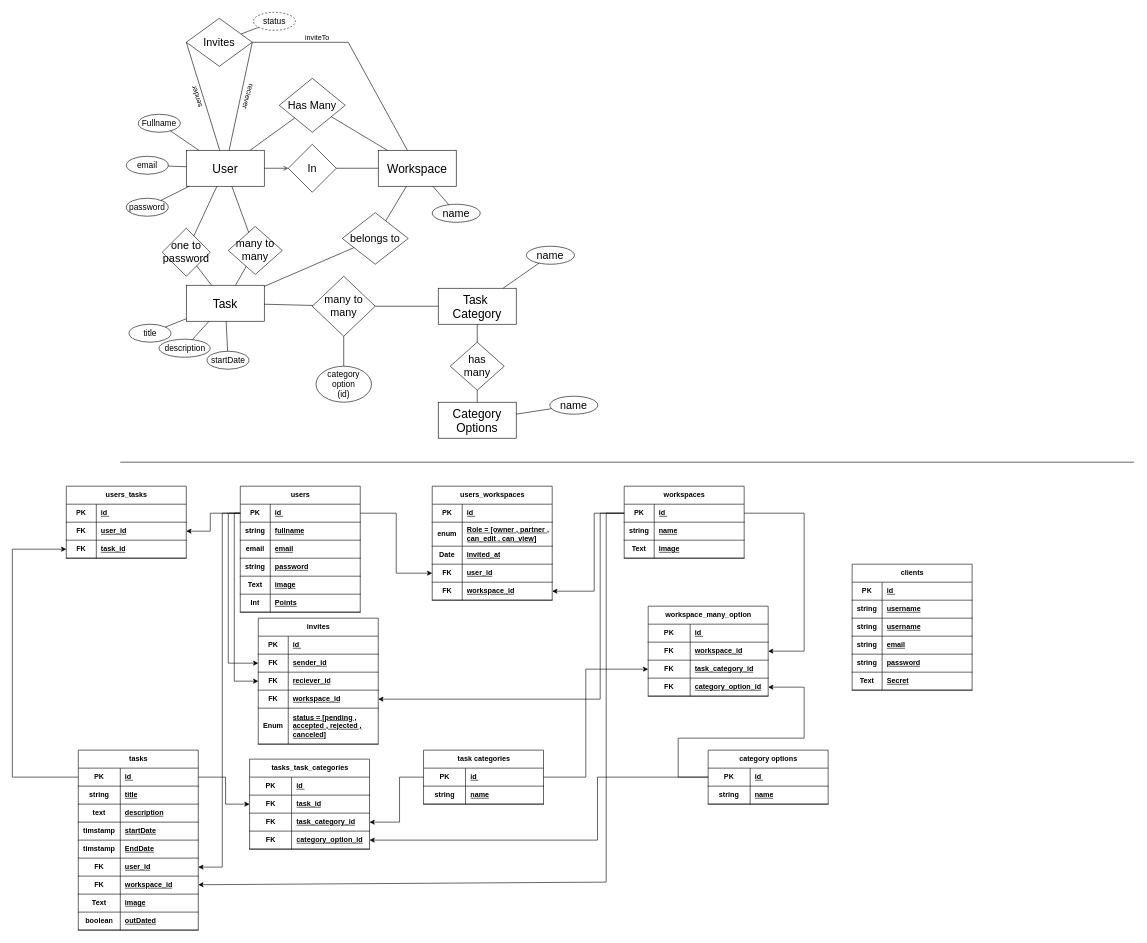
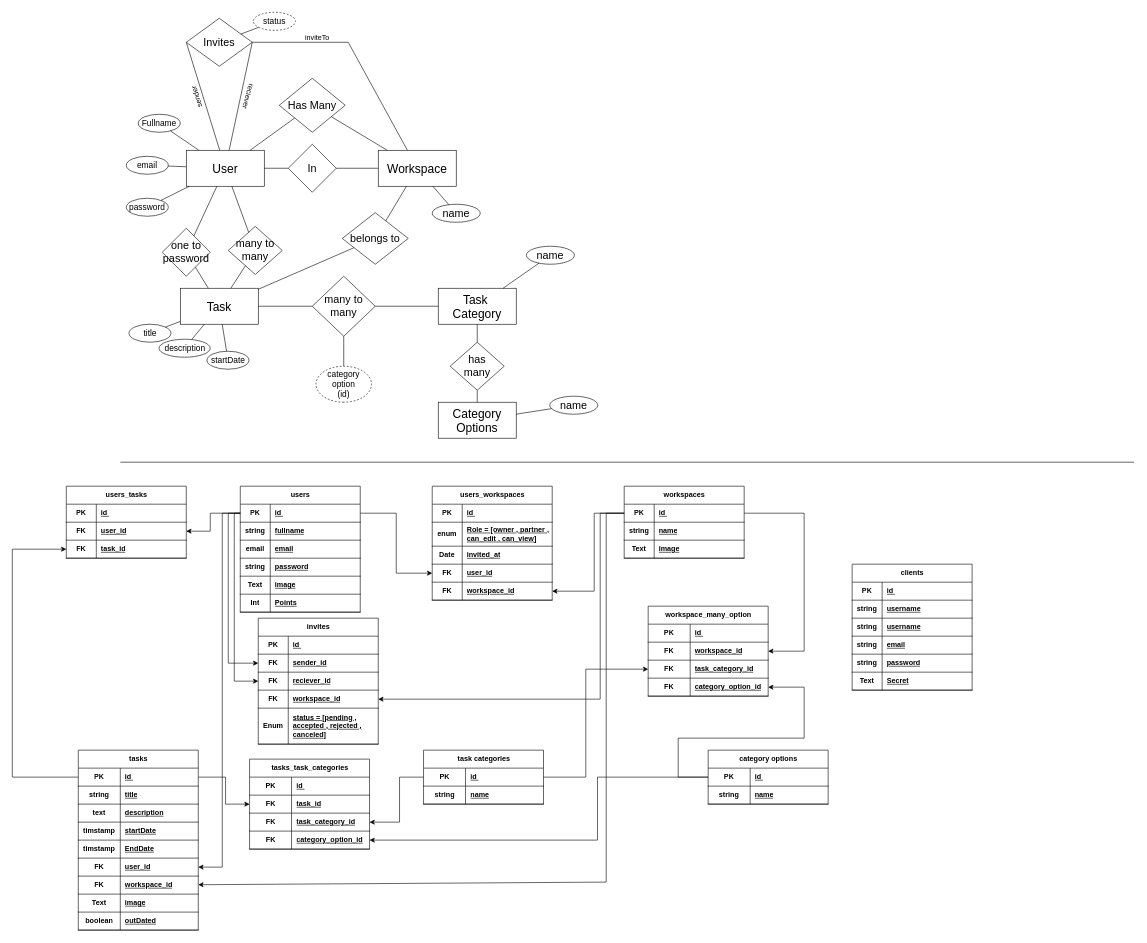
- <mxCell id="8" value="" style="endArrow=open;html=1;rounded=0;" parent="1" source="2" target="7" edge="1"><mxGeometry width="50" height="50" relative="1" as="geometry"><mxPoint x="460" y="400" as="sourcePoint" /><mxPoint x="510" y="350" as="targetPoint" /></mxGeometry></mxCell>
+ <mxCell id="8" value="" style="endArrow=none;html=1;rounded=0;" parent="1" source="2" target="7" edge="1"><mxGeometry width="50" height="50" relative="1" as="geometry"><mxPoint x="460" y="400" as="sourcePoint" /><mxPoint x="510" y="350" as="targetPoint" /></mxGeometry></mxCell>
- <mxCell id="4" value="&lt;font style=&quot;font-size: 20px;&quot;&gt;Task&lt;/font&gt;" style="rounded=0;whiteSpace=wrap;html=1;" parent="1" vertex="1"><mxGeometry x="310" y="475" width="130" height="60" as="geometry" /></mxCell>
+ <mxCell id="4" value="&lt;font style=&quot;font-size: 20px;&quot;&gt;Task&lt;/font&gt;" style="rounded=0;whiteSpace=wrap;html=1;" parent="1" vertex="1"><mxGeometry x="300" y="480" width="130" height="60" as="geometry" /></mxCell>
- <mxCell id="42" value="&lt;span style=&quot;font-size: 14px;&quot;&gt;category option&lt;/span&gt;&lt;div&gt;&lt;span style=&quot;font-size: 14px;&quot;&gt;(id)&lt;/span&gt;&lt;/div&gt;" style="ellipse;whiteSpace=wrap;html=1;direction=south;" parent="1" vertex="1"><mxGeometry x="526.25" y="610" width="92.5" height="60" as="geometry" /></mxCell>
+ <mxCell id="42" value="&lt;span style=&quot;font-size: 14px;&quot;&gt;category option&lt;/span&gt;&lt;div&gt;&lt;span style=&quot;font-size: 14px;&quot;&gt;(id)&lt;/span&gt;&lt;/div&gt;" style="ellipse;whiteSpace=wrap;html=1;direction=south;dashed=1;" parent="1" vertex="1"><mxGeometry x="526.25" y="610" width="92.5" height="60" as="geometry" /></mxCell>
